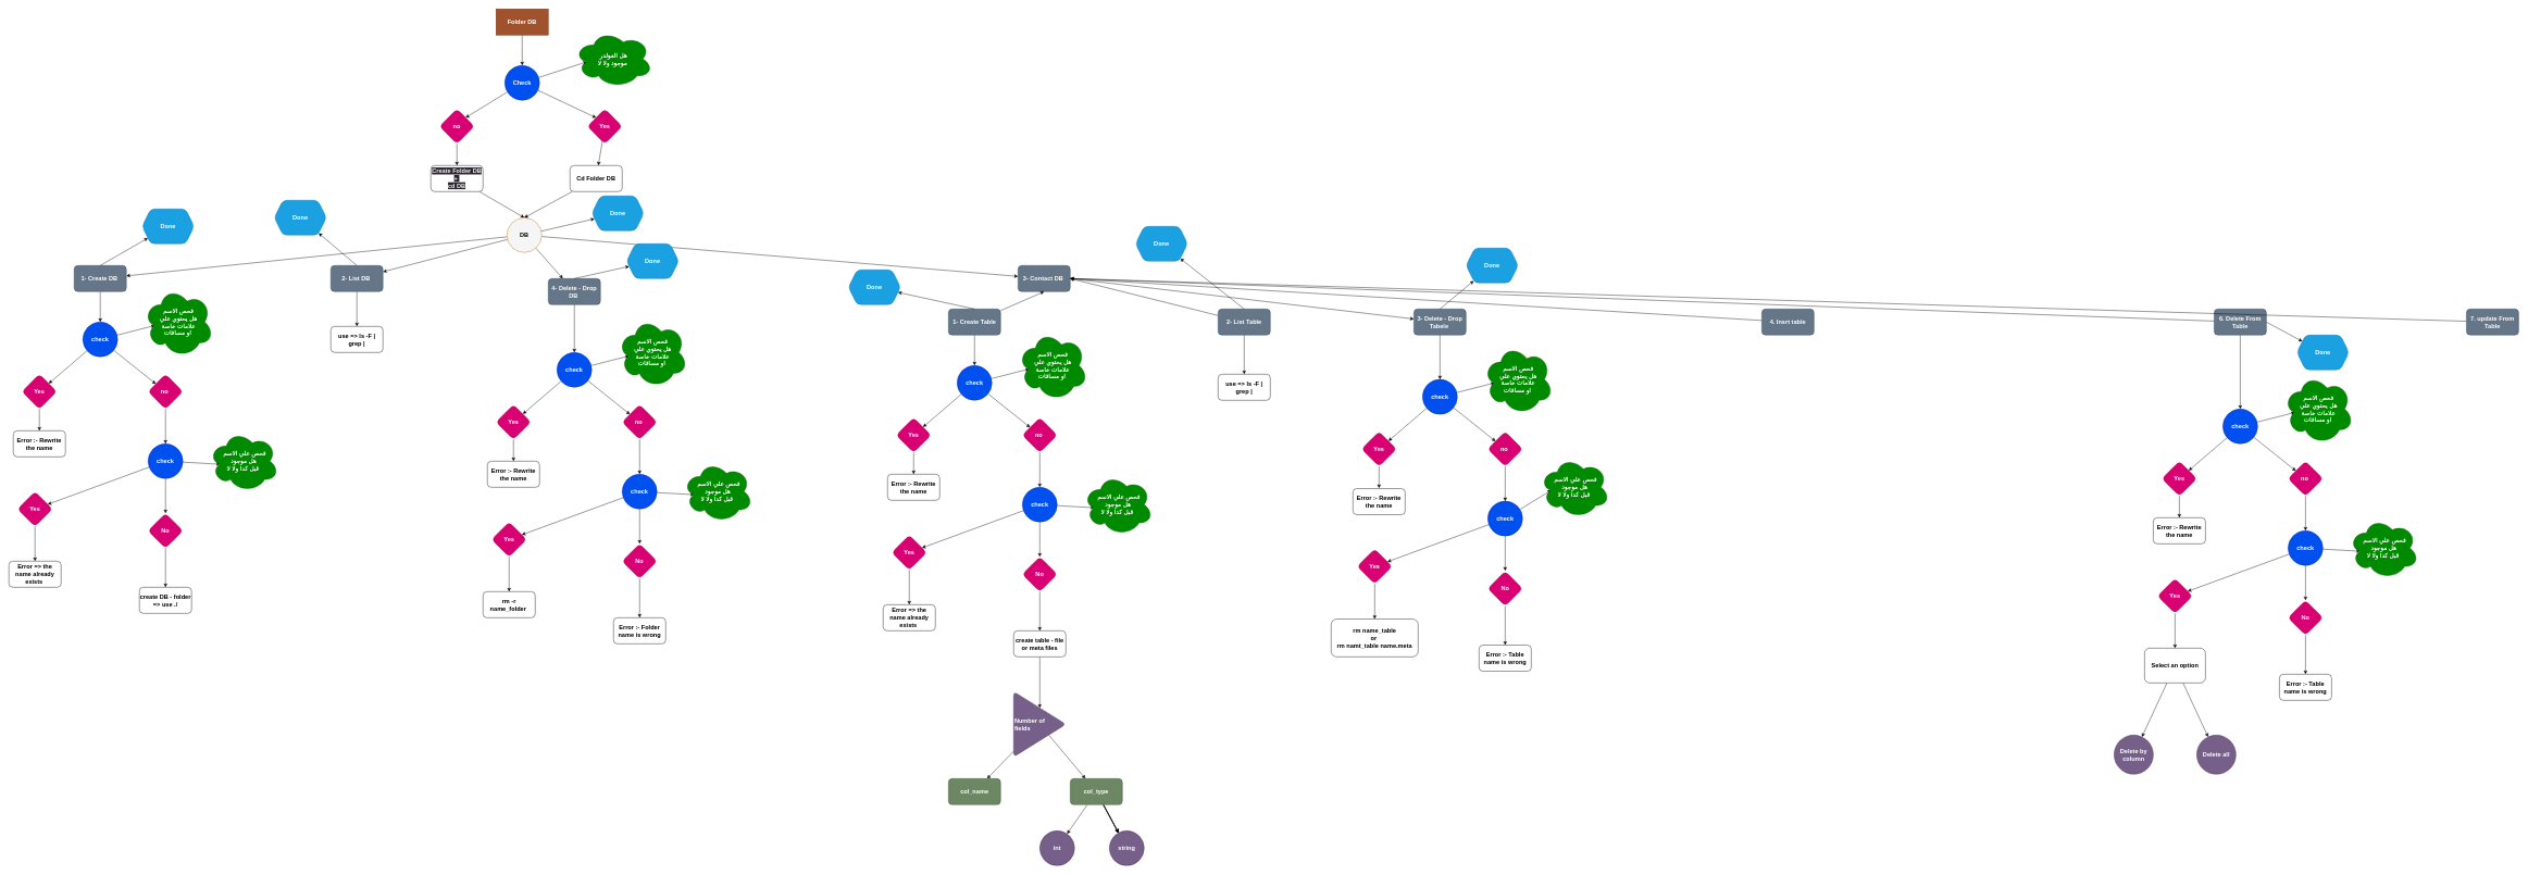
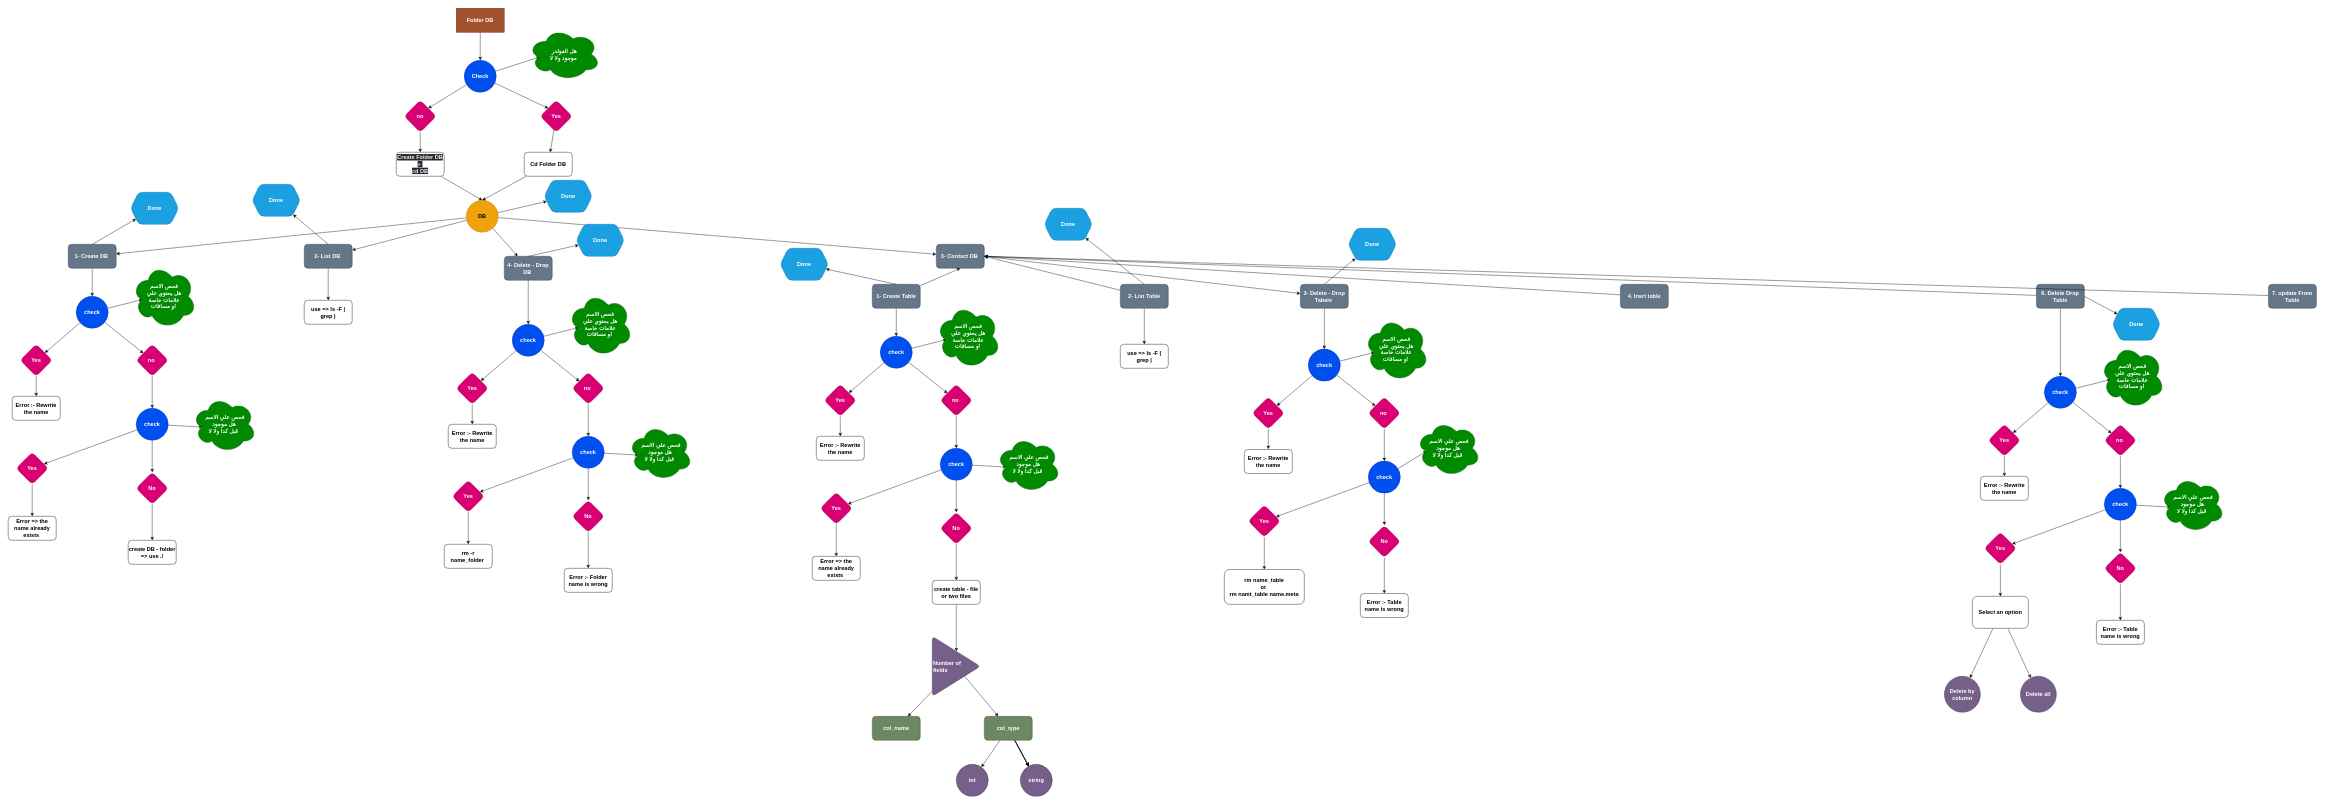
- <mxCell id="19" value="DB" style="ellipse;whiteSpace=wrap;html=1;rounded=1;fillColor=#f5f5f5;fontColor=#000000;strokeColor=#BD7000;fontSize=14;fontStyle=1;" parent="1" vertex="1"><mxGeometry x="1165" y="500" width="80" height="80" as="geometry" /></mxCell>
+ <mxCell id="19" value="DB" style="ellipse;whiteSpace=wrap;html=1;rounded=1;fillColor=#f0a30a;fontColor=#000000;strokeColor=#BD7000;fontSize=14;fontStyle=1" parent="1" vertex="1"><mxGeometry x="1165" y="500" width="80" height="80" as="geometry" /></mxCell>
- <mxCell id="156" value="6. Delete From Table" style="whiteSpace=wrap;html=1;rounded=1;fillColor=#647687;fontColor=#ffffff;strokeColor=#314354;fontSize=14;fontStyle=1" vertex="1" parent="1"><mxGeometry x="5090" y="710" width="120" height="60" as="geometry" /></mxCell>
+ <mxCell id="156" value="6. Delete Drop Table" style="whiteSpace=wrap;html=1;rounded=1;fillColor=#647687;fontColor=#ffffff;strokeColor=#314354;fontSize=14;fontStyle=1" vertex="1" parent="1"><mxGeometry x="5090" y="710" width="120" height="60" as="geometry" /></mxCell>
- <mxCell id="98" value="create table - file or meta files" style="whiteSpace=wrap;html=1;rounded=1;fontSize=14;fontStyle=1" parent="1" vertex="1"><mxGeometry x="2330" y="1450" width="120" height="60" as="geometry" /></mxCell>
+ <mxCell id="98" value="create table - file or two files" style="whiteSpace=wrap;html=1;rounded=1;fontSize=14;fontStyle=1" parent="1" vertex="1"><mxGeometry x="2330" y="1450" width="120" height="60" as="geometry" /></mxCell>
